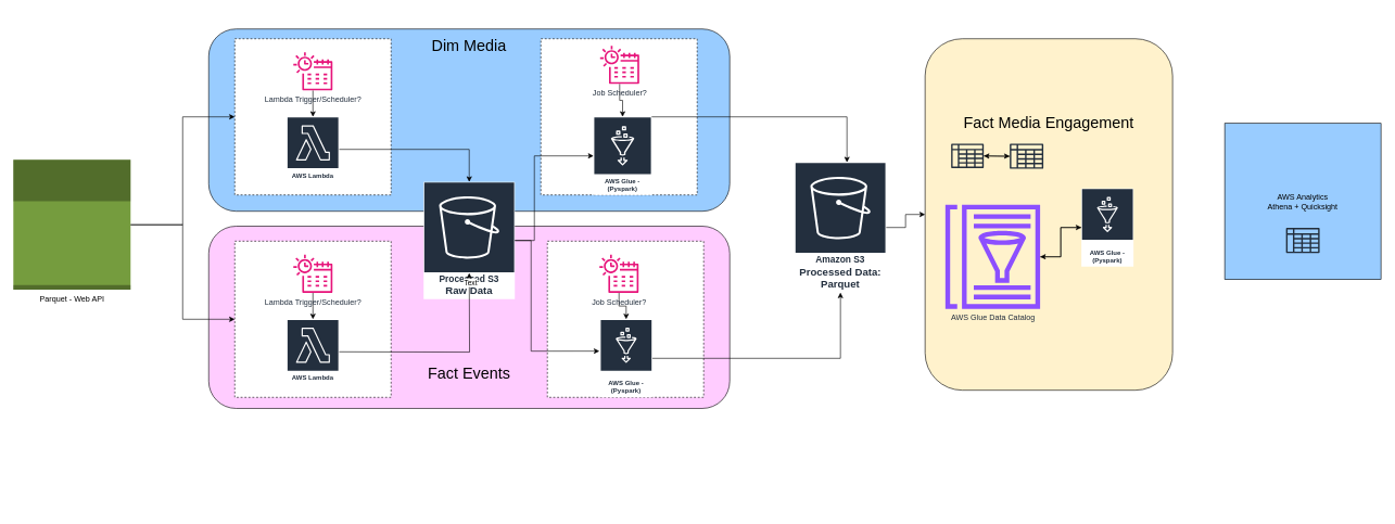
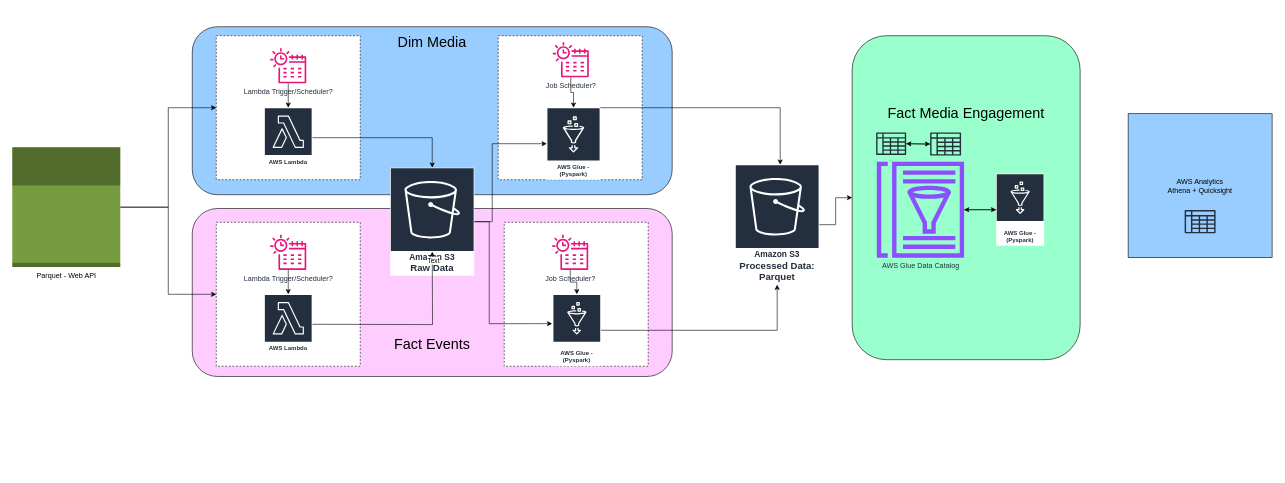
- <mxCell id="2" value="&lt;div&gt;&lt;span style=&quot;background-color: transparent; color: light-dark(rgb(0, 0, 0), rgb(255, 255, 255)); font-size: 24px;&quot;&gt;Fact Media Engagement&lt;/span&gt;&lt;/div&gt;&lt;div&gt;&lt;font size=&quot;3&quot;&gt;&lt;br&gt;&lt;/font&gt;&lt;/div&gt;&lt;div&gt;&lt;font size=&quot;3&quot;&gt;&lt;br&gt;&lt;/font&gt;&lt;/div&gt;&lt;div&gt;&lt;font size=&quot;3&quot;&gt;&lt;br&gt;&lt;/font&gt;&lt;/div&gt;&lt;div&gt;&lt;font size=&quot;3&quot;&gt;&lt;br&gt;&lt;/font&gt;&lt;/div&gt;&lt;div&gt;&lt;font size=&quot;3&quot;&gt;&lt;br&gt;&lt;/font&gt;&lt;/div&gt;&lt;div&gt;&lt;font size=&quot;3&quot;&gt;&lt;br&gt;&lt;/font&gt;&lt;/div&gt;&lt;div&gt;&lt;font size=&quot;3&quot;&gt;&lt;br&gt;&lt;/font&gt;&lt;/div&gt;&lt;div&gt;&lt;font size=&quot;3&quot;&gt;&lt;br&gt;&lt;/font&gt;&lt;/div&gt;&lt;div&gt;&lt;font size=&quot;3&quot;&gt;&lt;br&gt;&lt;/font&gt;&lt;/div&gt;&lt;div&gt;&lt;font size=&quot;3&quot;&gt;&lt;br&gt;&lt;/font&gt;&lt;/div&gt;&lt;div&gt;&lt;font size=&quot;3&quot;&gt;&lt;br&gt;&lt;/font&gt;&lt;/div&gt;&lt;div&gt;&lt;font size=&quot;3&quot;&gt;&lt;br&gt;&lt;/font&gt;&lt;/div&gt;&lt;div&gt;&lt;font size=&quot;3&quot;&gt;&lt;br&gt;&lt;/font&gt;&lt;/div&gt;&lt;div&gt;&lt;font size=&quot;3&quot;&gt;&lt;br&gt;&lt;/font&gt;&lt;/div&gt;&lt;div&gt;&lt;br&gt;&lt;/div&gt;" style="rounded=1;whiteSpace=wrap;html=1;fillColor=#fff2cc;" vertex="1" parent="1"><mxGeometry x="1420" y="35" width="380" height="540" as="geometry" /></mxCell>
+ <mxCell id="2" value="&lt;div&gt;&lt;span style=&quot;background-color: transparent; color: light-dark(rgb(0, 0, 0), rgb(255, 255, 255)); font-size: 24px;&quot;&gt;Fact Media Engagement&lt;/span&gt;&lt;/div&gt;&lt;div&gt;&lt;font size=&quot;3&quot;&gt;&lt;br&gt;&lt;/font&gt;&lt;/div&gt;&lt;div&gt;&lt;font size=&quot;3&quot;&gt;&lt;br&gt;&lt;/font&gt;&lt;/div&gt;&lt;div&gt;&lt;font size=&quot;3&quot;&gt;&lt;br&gt;&lt;/font&gt;&lt;/div&gt;&lt;div&gt;&lt;font size=&quot;3&quot;&gt;&lt;br&gt;&lt;/font&gt;&lt;/div&gt;&lt;div&gt;&lt;font size=&quot;3&quot;&gt;&lt;br&gt;&lt;/font&gt;&lt;/div&gt;&lt;div&gt;&lt;font size=&quot;3&quot;&gt;&lt;br&gt;&lt;/font&gt;&lt;/div&gt;&lt;div&gt;&lt;font size=&quot;3&quot;&gt;&lt;br&gt;&lt;/font&gt;&lt;/div&gt;&lt;div&gt;&lt;font size=&quot;3&quot;&gt;&lt;br&gt;&lt;/font&gt;&lt;/div&gt;&lt;div&gt;&lt;font size=&quot;3&quot;&gt;&lt;br&gt;&lt;/font&gt;&lt;/div&gt;&lt;div&gt;&lt;font size=&quot;3&quot;&gt;&lt;br&gt;&lt;/font&gt;&lt;/div&gt;&lt;div&gt;&lt;font size=&quot;3&quot;&gt;&lt;br&gt;&lt;/font&gt;&lt;/div&gt;&lt;div&gt;&lt;font size=&quot;3&quot;&gt;&lt;br&gt;&lt;/font&gt;&lt;/div&gt;&lt;div&gt;&lt;font size=&quot;3&quot;&gt;&lt;br&gt;&lt;/font&gt;&lt;/div&gt;&lt;div&gt;&lt;font size=&quot;3&quot;&gt;&lt;br&gt;&lt;/font&gt;&lt;/div&gt;&lt;div&gt;&lt;br&gt;&lt;/div&gt;" style="rounded=1;whiteSpace=wrap;html=1;fillColor=#99FFCC;" vertex="1" parent="1"><mxGeometry x="1420" y="35" width="380" height="540" as="geometry" /></mxCell>
- <mxCell id="21" value="&lt;font style=&quot;font-size: 14px;&quot;&gt;Amazon S3&lt;/font&gt;&lt;div&gt;&lt;font size=&quot;3&quot;&gt;Processed Data: Parquet&lt;/font&gt;&lt;/div&gt;" style="sketch=0;outlineConnect=0;fontColor=#232F3E;gradientColor=none;strokeColor=#ffffff;fillColor=#232F3E;dashed=0;verticalLabelPosition=middle;verticalAlign=bottom;align=center;html=1;whiteSpace=wrap;fontSize=10;fontStyle=1;spacing=3;shape=mxgraph.aws4.productIcon;prIcon=mxgraph.aws4.s3;" parent="1" vertex="1"><mxGeometry x="1220" y="225" width="140" height="200" as="geometry" /></mxCell>
+ <mxCell id="21" value="&lt;font style=&quot;font-size: 14px;&quot;&gt;Amazon S3&lt;/font&gt;&lt;div&gt;&lt;font size=&quot;3&quot;&gt;Processed Data: Parquet&lt;/font&gt;&lt;/div&gt;" style="sketch=0;outlineConnect=0;fontColor=#232F3E;gradientColor=none;strokeColor=#ffffff;fillColor=#232F3E;dashed=0;verticalLabelPosition=middle;verticalAlign=bottom;align=center;html=1;whiteSpace=wrap;fontSize=10;fontStyle=1;spacing=3;shape=mxgraph.aws4.productIcon;prIcon=mxgraph.aws4.s3;" parent="1" vertex="1"><mxGeometry x="1225" y="250" width="140" height="200" as="geometry" /></mxCell>
- <mxCell id="22" value="AWS Glue Data Catalog&lt;div&gt;&lt;br&gt;&lt;/div&gt;" style="sketch=0;outlineConnect=0;fontColor=#232F3E;gradientColor=none;fillColor=#8C4FFF;strokeColor=none;dashed=0;verticalLabelPosition=bottom;verticalAlign=top;align=center;html=1;fontSize=12;fontStyle=0;aspect=fixed;pointerEvents=1;shape=mxgraph.aws4.glue_data_catalog;" parent="1" vertex="1"><mxGeometry x="1450" y="290" width="147.7" height="160" as="geometry" /></mxCell>
+ <mxCell id="22" value="AWS Glue Data Catalog&lt;div&gt;&lt;br&gt;&lt;/div&gt;" style="sketch=0;outlineConnect=0;fontColor=#232F3E;gradientColor=none;fillColor=#8C4FFF;strokeColor=none;dashed=0;verticalLabelPosition=bottom;verticalAlign=top;align=center;html=1;fontSize=12;fontStyle=0;aspect=fixed;pointerEvents=1;shape=mxgraph.aws4.glue_data_catalog;" parent="1" vertex="1"><mxGeometry x="1460" y="245" width="147.7" height="160" as="geometry" /></mxCell>
- <mxCell id="15" value="&lt;font style=&quot;font-size: 14px;&quot;&gt;Processed S3&lt;/font&gt;&lt;div&gt;&lt;font size=&quot;3&quot;&gt;Raw Data&lt;/font&gt;&lt;/div&gt;" style="sketch=0;outlineConnect=0;fontColor=#232F3E;gradientColor=none;strokeColor=#ffffff;fillColor=#232F3E;dashed=0;verticalLabelPosition=middle;verticalAlign=bottom;align=center;html=1;whiteSpace=wrap;fontSize=10;fontStyle=1;spacing=3;shape=mxgraph.aws4.productIcon;prIcon=mxgraph.aws4.s3;" parent="1" vertex="1"><mxGeometry x="650" y="255" width="140" height="180" as="geometry" /></mxCell>
+ <mxCell id="15" value="&lt;font style=&quot;font-size: 14px;&quot;&gt;Amazon S3&lt;/font&gt;&lt;div&gt;&lt;font size=&quot;3&quot;&gt;Raw Data&lt;/font&gt;&lt;/div&gt;" style="sketch=0;outlineConnect=0;fontColor=#232F3E;gradientColor=none;strokeColor=#ffffff;fillColor=#232F3E;dashed=0;verticalLabelPosition=middle;verticalAlign=bottom;align=center;html=1;whiteSpace=wrap;fontSize=10;fontStyle=1;spacing=3;shape=mxgraph.aws4.productIcon;prIcon=mxgraph.aws4.s3;" parent="1" vertex="1"><mxGeometry x="650" y="255" width="140" height="180" as="geometry" /></mxCell>
